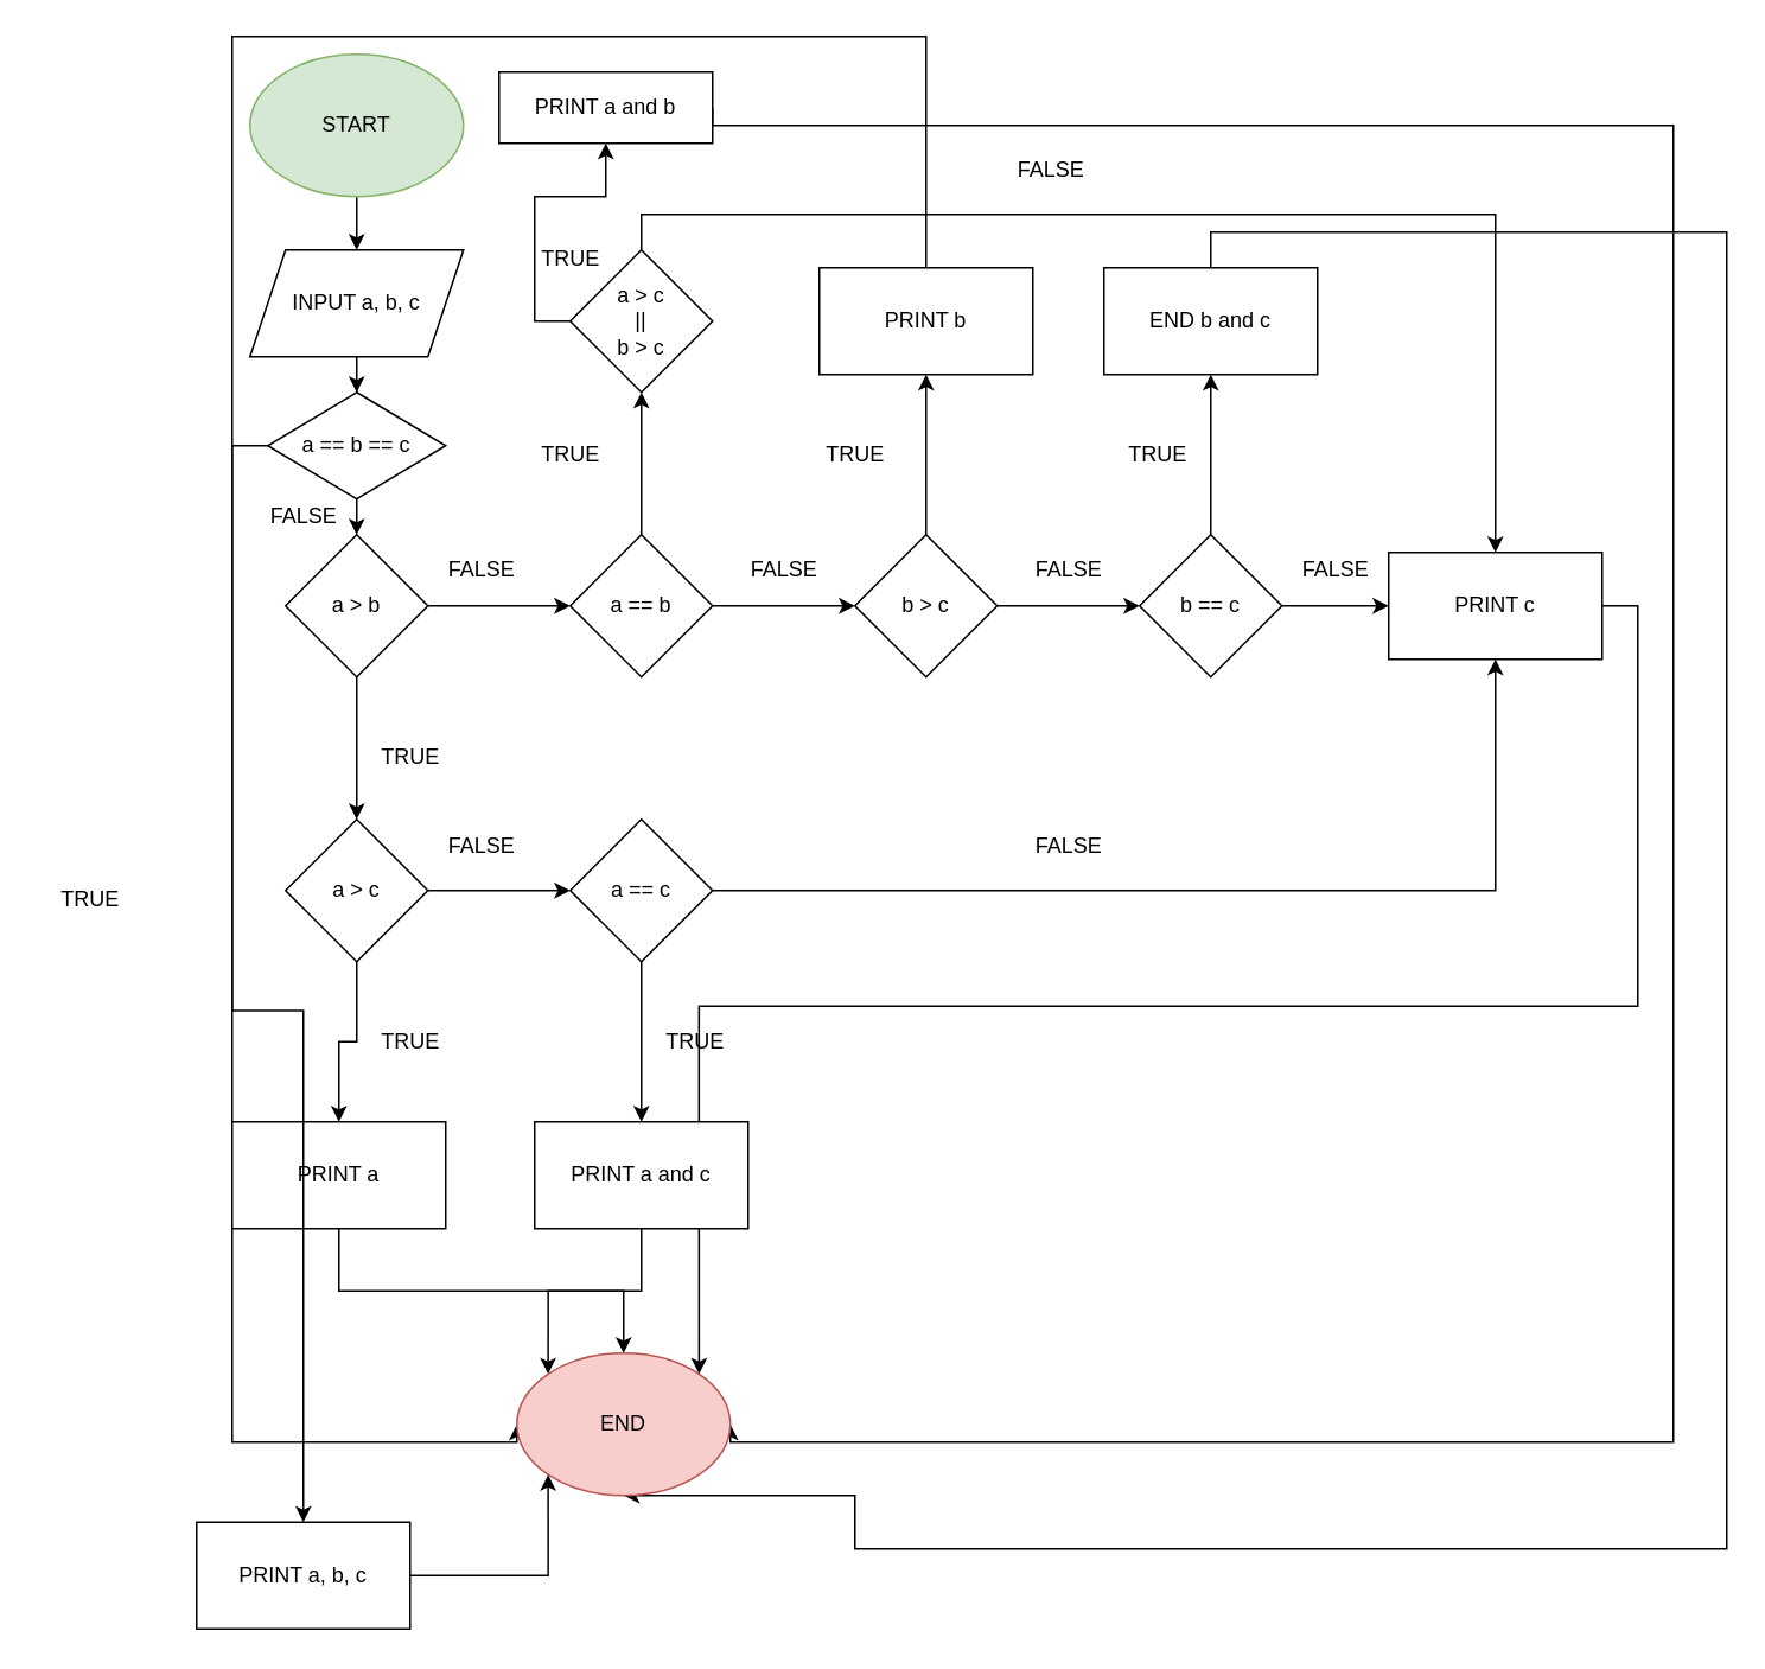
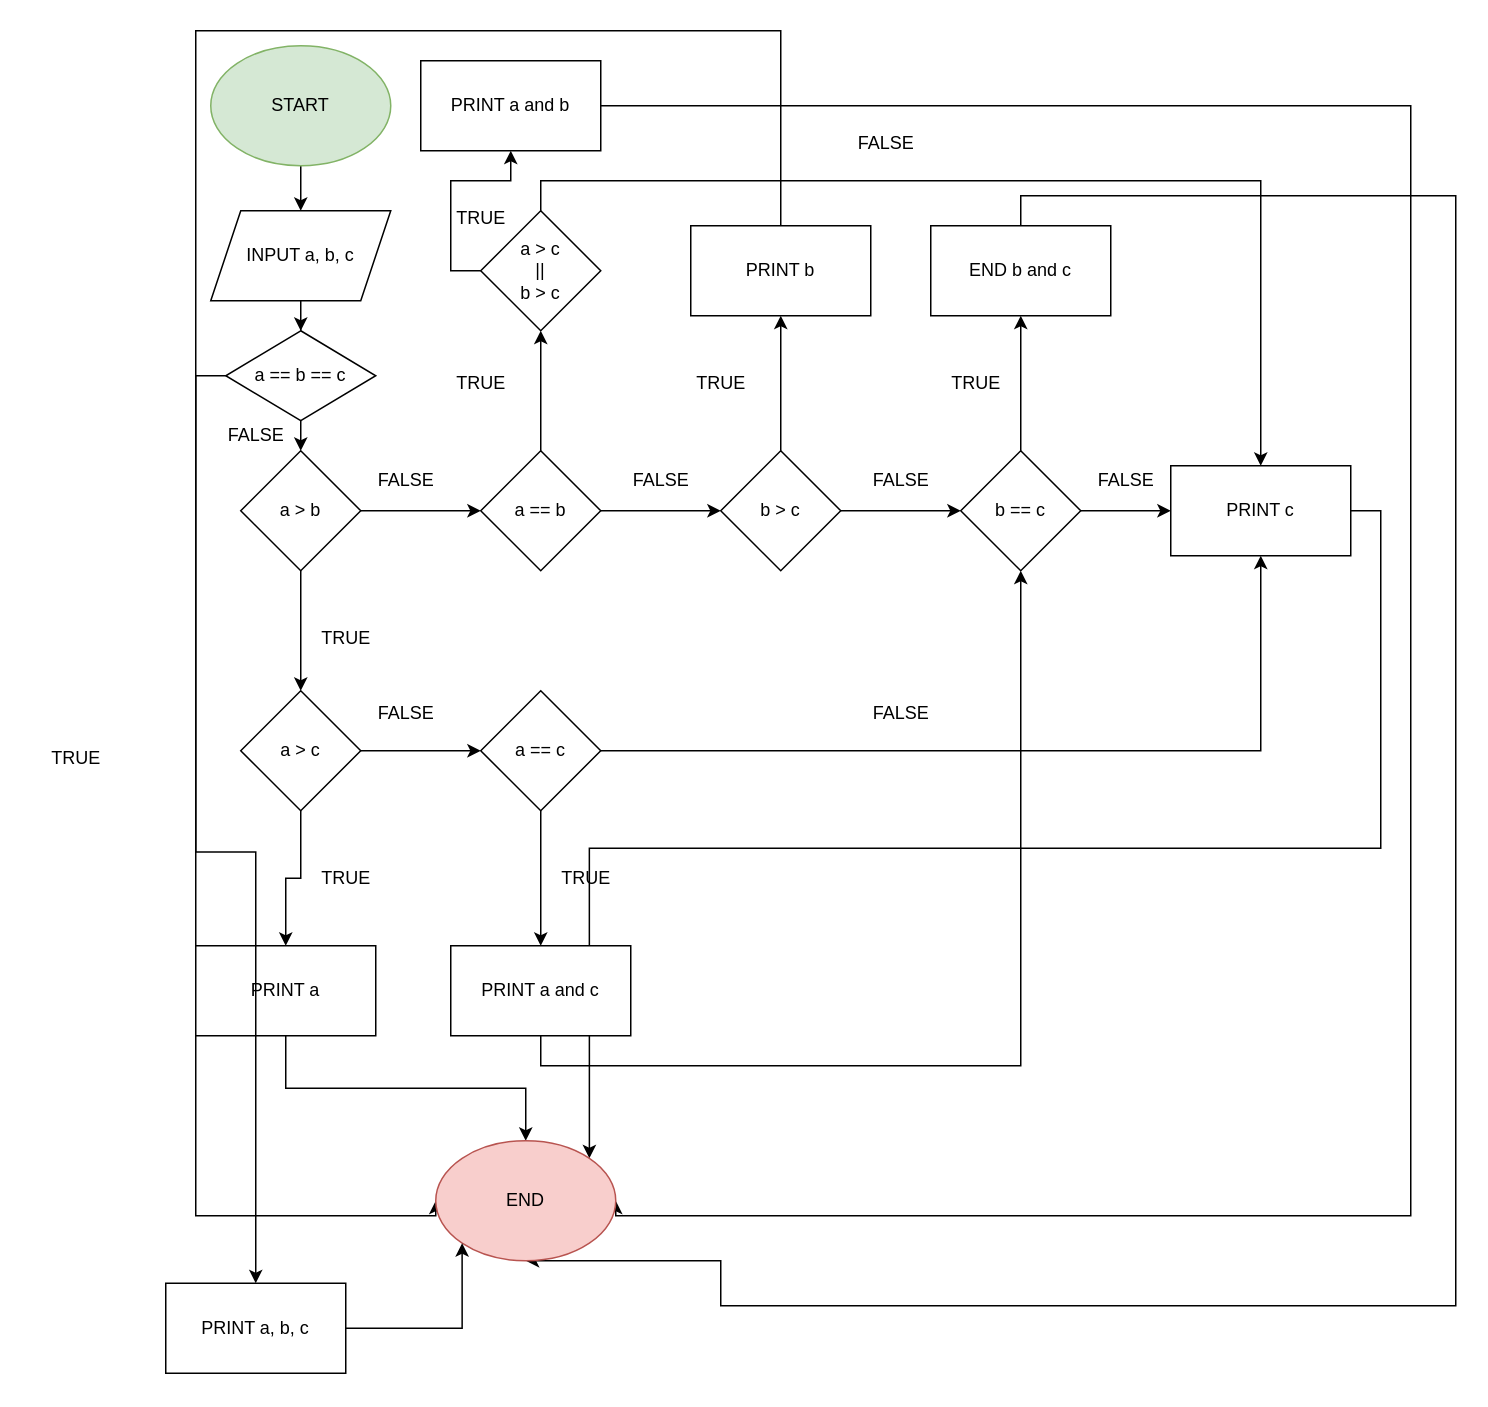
- <mxCell id="36" value="PRINT a and b" style="rounded=0;whiteSpace=wrap;html=1;" vertex="1" parent="1"><mxGeometry x="280" y="40" width="120" height="40" as="geometry" /></mxCell>
+ <mxCell id="36" value="PRINT a and b" style="rounded=0;whiteSpace=wrap;html=1;" vertex="1" parent="1"><mxGeometry x="280" width="120" height="60" as="geometry" y="40" /></mxCell>
- <mxCell id="50" style="edgeStyle=orthogonalEdgeStyle;rounded=0;orthogonalLoop=1;jettySize=auto;html=1;exitX=0.5;exitY=1;exitDx=0;exitDy=0;entryX=0;entryY=0;entryDx=0;entryDy=0;" edge="1" parent="1" source="51" target="52"><mxGeometry relative="1" as="geometry" /></mxCell>
+ <mxCell id="50" style="edgeStyle=orthogonalEdgeStyle;rounded=0;orthogonalLoop=1;jettySize=auto;html=1;exitX=0.5;exitY=1;exitDx=0;exitDy=0;" edge="1" parent="1" source="51" target="19"><mxGeometry relative="1" as="geometry" /></mxCell>
